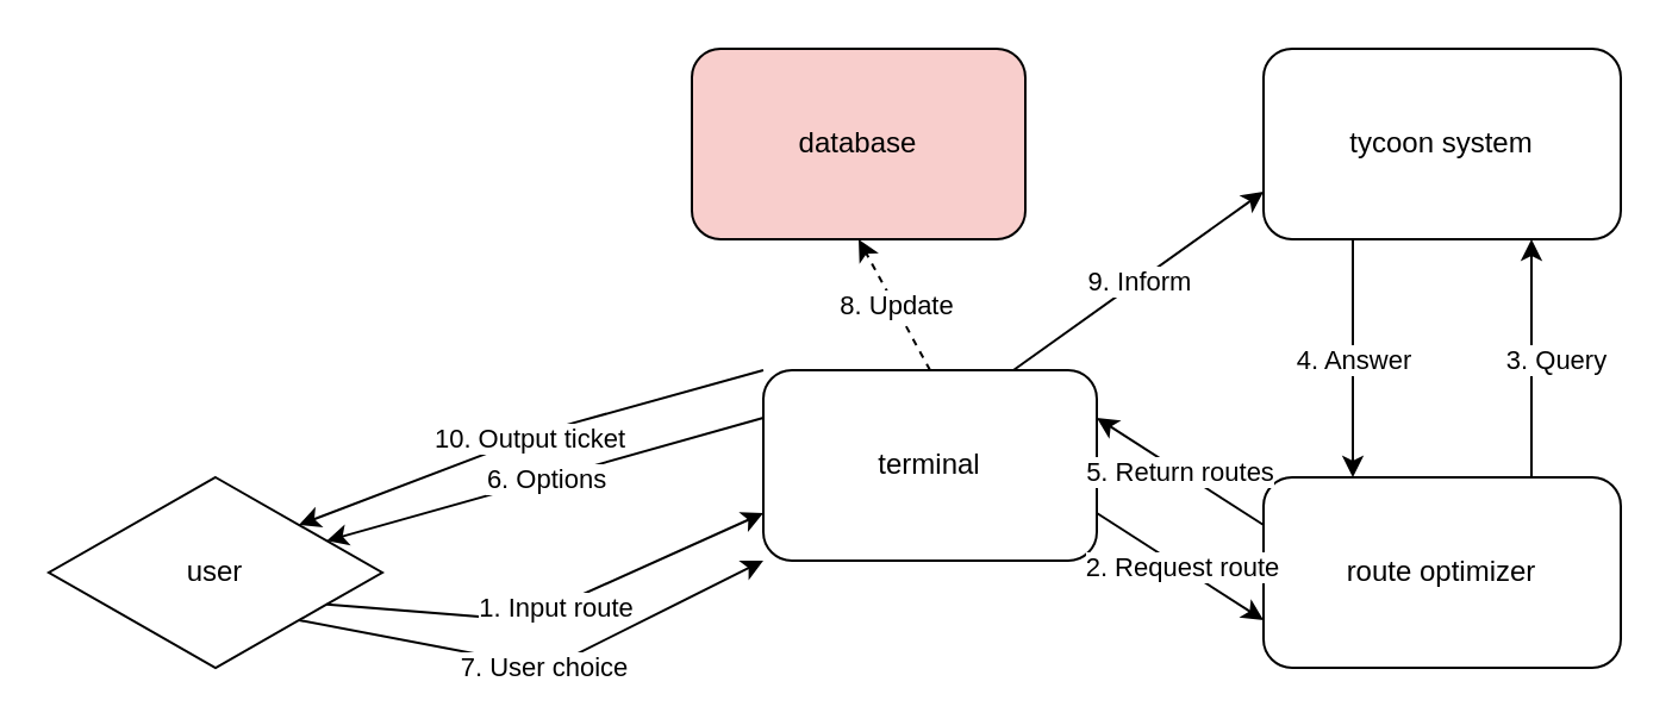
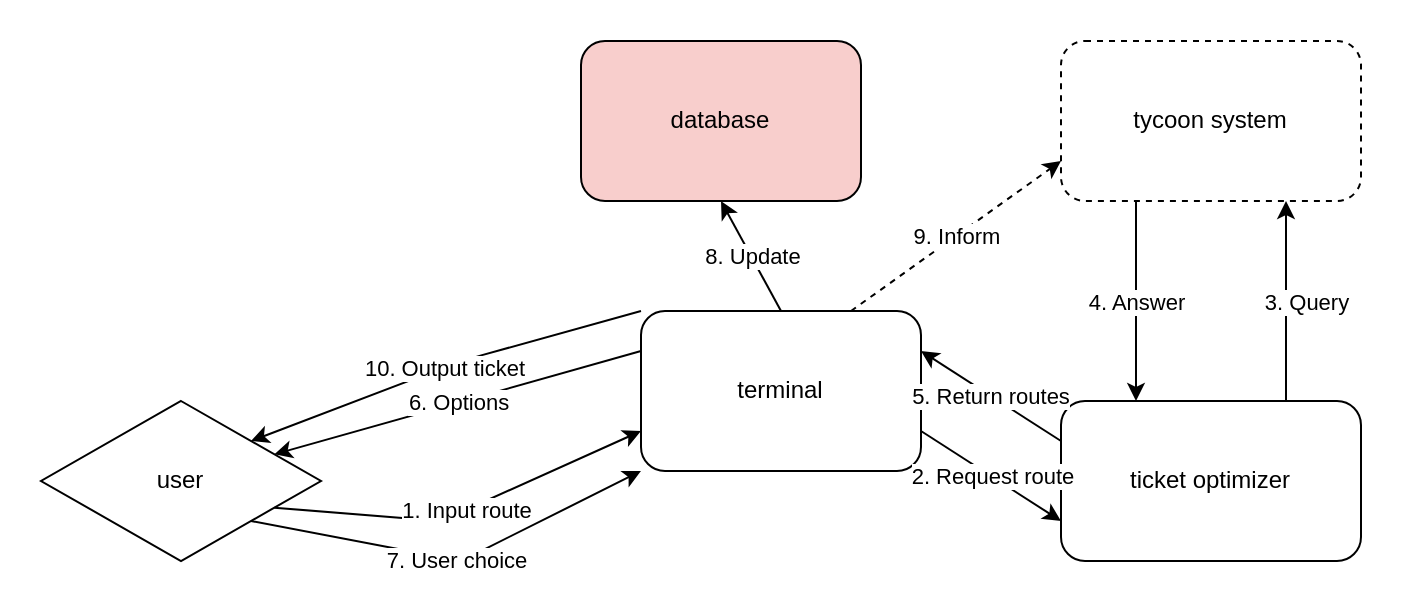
- <mxCell id="6" value="tycoon system" style="rounded=1;whiteSpace=wrap;html=1;" vertex="1" parent="1"><mxGeometry x="530" y="20" width="150" height="80" as="geometry" /></mxCell>
+ <mxCell id="6" value="tycoon system" style="rounded=1;whiteSpace=wrap;html=1;dashed=1;" vertex="1" parent="1"><mxGeometry x="530" y="20" width="150" height="80" as="geometry" /></mxCell>
- <mxCell id="9" value="" style="endArrow=classic;html=1;exitX=0.75;exitY=0;exitDx=0;exitDy=0;entryX=0;entryY=0.75;entryDx=0;entryDy=0;" edge="1" parent="1" source="3" target="6"><mxGeometry relative="1" as="geometry"><mxPoint x="390" y="180" as="sourcePoint" /><mxPoint x="490" y="180" as="targetPoint" /></mxGeometry></mxCell>
+ <mxCell id="9" value="" style="endArrow=classic;html=1;exitX=0.75;exitY=0;exitDx=0;exitDy=0;entryX=0;entryY=0.75;entryDx=0;entryDy=0;dashed=1;" edge="1" parent="1" source="3" target="6"><mxGeometry relative="1" as="geometry"><mxPoint x="390" y="180" as="sourcePoint" /><mxPoint x="490" y="180" as="targetPoint" /></mxGeometry></mxCell>
- <mxCell id="11" value="" style="endArrow=classic;html=1;exitX=0.5;exitY=0;exitDx=0;exitDy=0;entryX=0.5;entryY=1;entryDx=0;entryDy=0;dashed=1;" edge="1" parent="1" source="3" target="5"><mxGeometry relative="1" as="geometry"><mxPoint x="320" y="120" as="sourcePoint" /><mxPoint x="420" y="120" as="targetPoint" /></mxGeometry></mxCell>
+ <mxCell id="11" value="" style="endArrow=classic;html=1;exitX=0.5;exitY=0;exitDx=0;exitDy=0;entryX=0.5;entryY=1;entryDx=0;entryDy=0;" edge="1" parent="1" source="3" target="5"><mxGeometry relative="1" as="geometry"><mxPoint x="320" y="120" as="sourcePoint" /><mxPoint x="420" y="120" as="targetPoint" /></mxGeometry></mxCell>
- <mxCell id="4" value="route optimizer" style="rounded=1;whiteSpace=wrap;html=1;" vertex="1" parent="1"><mxGeometry x="530" y="200" width="150" height="80" as="geometry" /></mxCell>
+ <mxCell id="4" value="ticket optimizer" style="rounded=1;whiteSpace=wrap;html=1;" vertex="1" parent="1"><mxGeometry x="530" y="200" width="150" height="80" as="geometry" /></mxCell>
